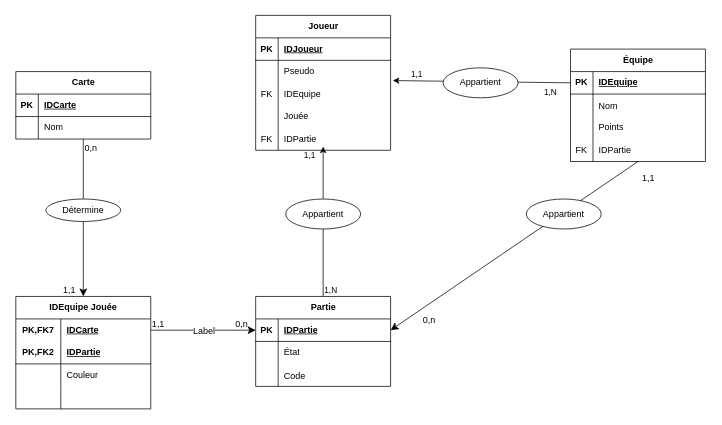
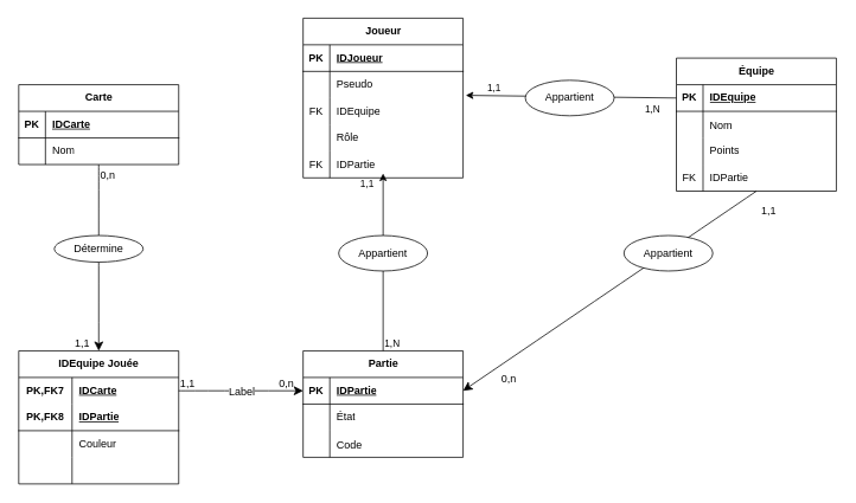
- <mxCell id="73" value="Jouée" style="shape=partialRectangle;connectable=0;fillColor=none;top=0;left=0;bottom=0;right=0;align=left;spacingLeft=6;overflow=hidden;whiteSpace=wrap;html=1;" vertex="1" parent="71"><mxGeometry x="30" width="150" height="30" as="geometry"><mxRectangle width="150" height="30" as="alternateBounds" /></mxGeometry></mxCell>
+ <mxCell id="73" value="Rôle" style="shape=partialRectangle;connectable=0;fillColor=none;top=0;left=0;bottom=0;right=0;align=left;spacingLeft=6;overflow=hidden;whiteSpace=wrap;html=1;" vertex="1" parent="71"><mxGeometry x="30" width="150" height="30" as="geometry"><mxRectangle width="150" height="30" as="alternateBounds" /></mxGeometry></mxCell>
- <mxCell id="53" value="PK,FK2" style="shape=partialRectangle;connectable=0;fillColor=none;top=0;left=0;bottom=0;right=0;fontStyle=1;overflow=hidden;html=1;whiteSpace=wrap;" vertex="1" parent="52"><mxGeometry width="60" height="30" as="geometry"><mxRectangle width="60" height="30" as="alternateBounds" /></mxGeometry></mxCell>
+ <mxCell id="53" value="PK,FK8" style="shape=partialRectangle;connectable=0;fillColor=none;top=0;left=0;bottom=0;right=0;fontStyle=1;overflow=hidden;html=1;whiteSpace=wrap;" vertex="1" parent="52"><mxGeometry width="60" height="30" as="geometry"><mxRectangle width="60" height="30" as="alternateBounds" /></mxGeometry></mxCell>
